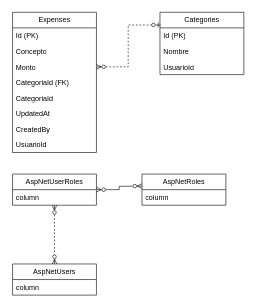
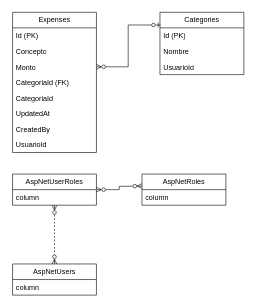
- <mxCell id="22" style="edgeStyle=orthogonalEdgeStyle;rounded=0;orthogonalLoop=1;jettySize=auto;html=1;entryX=0.008;entryY=0.204;entryDx=0;entryDy=0;entryPerimeter=0;startArrow=ERzeroToMany;startFill=0;endArrow=ERzeroToOne;endFill=0;dashed=1;" edge="1" parent="1" source="8" target="14"><mxGeometry relative="1" as="geometry" /></mxCell>
+ <mxCell id="22" style="edgeStyle=orthogonalEdgeStyle;rounded=0;orthogonalLoop=1;jettySize=auto;html=1;entryX=0.008;entryY=0.204;entryDx=0;entryDy=0;entryPerimeter=0;startArrow=ERzeroToMany;startFill=0;endArrow=ERzeroToOne;endFill=0;" edge="1" parent="1" source="8" target="14"><mxGeometry relative="1" as="geometry" /></mxCell>
